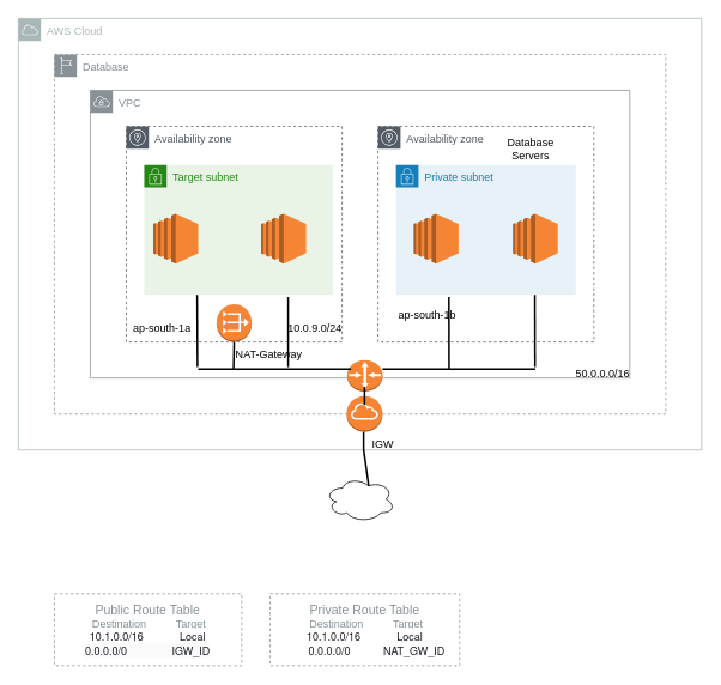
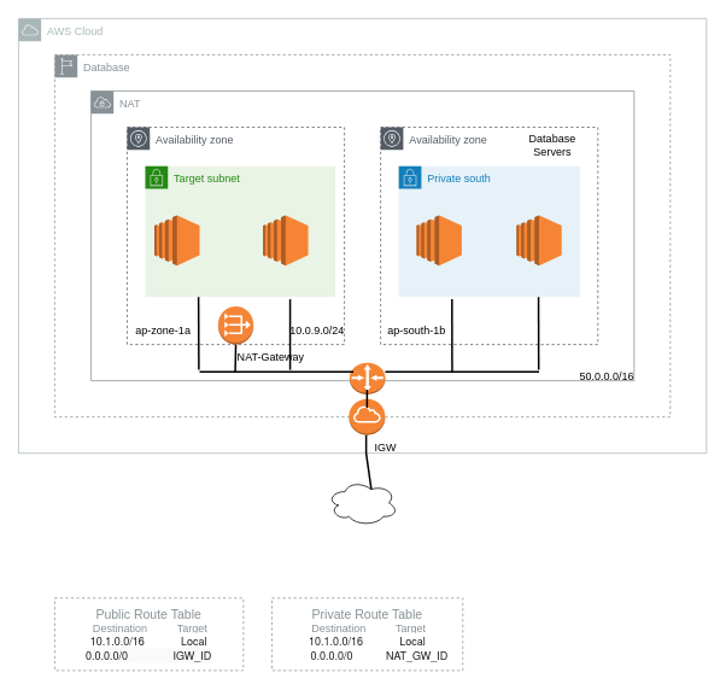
- <mxCell id="8" value="VPC" style="sketch=0;outlineConnect=0;gradientColor=none;html=1;whiteSpace=wrap;fontSize=12;fontStyle=0;shape=mxgraph.aws4.group;grIcon=mxgraph.aws4.group_vpc;strokeColor=#879196;fillColor=none;verticalAlign=top;align=left;spacingLeft=30;fontColor=#879196;dashed=0;" vertex="1" parent="1"><mxGeometry x="100" y="100" width="600" height="320" as="geometry" /></mxCell>
+ <mxCell id="8" value="NAT" style="sketch=0;outlineConnect=0;gradientColor=none;html=1;whiteSpace=wrap;fontSize=12;fontStyle=0;shape=mxgraph.aws4.group;grIcon=mxgraph.aws4.group_vpc;strokeColor=#879196;fillColor=none;verticalAlign=top;align=left;spacingLeft=30;fontColor=#879196;dashed=0;" vertex="1" parent="1"><mxGeometry x="100" y="100" width="600" height="320" as="geometry" /></mxCell>
- <mxCell id="32" value="Database Servers" style="text;html=1;strokeColor=none;fillColor=none;align=center;verticalAlign=middle;whiteSpace=wrap;rounded=0;" vertex="1" parent="1"><mxGeometry x="559.96" y="150" width="60" height="30" as="geometry" /></mxCell>
+ <mxCell id="32" value="Database Servers" style="text;html=1;strokeColor=none;fillColor=none;align=center;verticalAlign=middle;whiteSpace=wrap;rounded=0;" vertex="1" parent="1"><mxGeometry x="579.96" y="145" width="60" height="30" as="geometry" /></mxCell>
- <mxCell id="7" value="Private subnet" style="points=[[0,0],[0.25,0],[0.5,0],[0.75,0],[1,0],[1,0.25],[1,0.5],[1,0.75],[1,1],[0.75,1],[0.5,1],[0.25,1],[0,1],[0,0.75],[0,0.5],[0,0.25]];outlineConnect=0;gradientColor=none;html=1;whiteSpace=wrap;fontSize=12;fontStyle=0;shape=mxgraph.aws4.group;grIcon=mxgraph.aws4.group_security_group;grStroke=0;strokeColor=#147EBA;fillColor=#E6F2F8;verticalAlign=top;align=left;spacingLeft=30;fontColor=#147EBA;dashed=0;" vertex="1" parent="1"><mxGeometry x="440" y="183.07" width="200" height="144.62" as="geometry" /></mxCell>
+ <mxCell id="7" value="Private south" style="points=[[0,0],[0.25,0],[0.5,0],[0.75,0],[1,0],[1,0.25],[1,0.5],[1,0.75],[1,1],[0.75,1],[0.5,1],[0.25,1],[0,1],[0,0.75],[0,0.5],[0,0.25]];outlineConnect=0;gradientColor=none;html=1;whiteSpace=wrap;fontSize=12;fontStyle=0;shape=mxgraph.aws4.group;grIcon=mxgraph.aws4.group_security_group;grStroke=0;strokeColor=#147EBA;fillColor=#E6F2F8;verticalAlign=top;align=left;spacingLeft=30;fontColor=#147EBA;dashed=0;" vertex="1" parent="1"><mxGeometry x="440" y="183.07" width="200" height="144.62" as="geometry" /></mxCell>
- <mxCell id="16" value="ap-south-1b" style="text;html=1;strokeColor=none;fillColor=none;align=center;verticalAlign=middle;whiteSpace=wrap;rounded=0;" vertex="1" parent="1"><mxGeometry x="435" y="335" width="80" height="30" as="geometry" /></mxCell>
+ <mxCell id="16" value="ap-south-1b" style="text;html=1;strokeColor=none;fillColor=none;align=center;verticalAlign=middle;whiteSpace=wrap;rounded=0;" vertex="1" parent="1"><mxGeometry x="420" y="350" width="80" height="30" as="geometry" /></mxCell>
- <mxCell id="15" value="ap-south-1a" style="text;html=1;strokeColor=none;fillColor=none;align=center;verticalAlign=middle;whiteSpace=wrap;rounded=0;" vertex="1" parent="1"><mxGeometry x="140" y="350" width="80" height="30" as="geometry" /></mxCell>
+ <mxCell id="15" value="ap-zone-1a" style="text;html=1;strokeColor=none;fillColor=none;align=center;verticalAlign=middle;whiteSpace=wrap;rounded=0;" vertex="1" parent="1"><mxGeometry x="140" y="350" width="80" height="30" as="geometry" /></mxCell>
